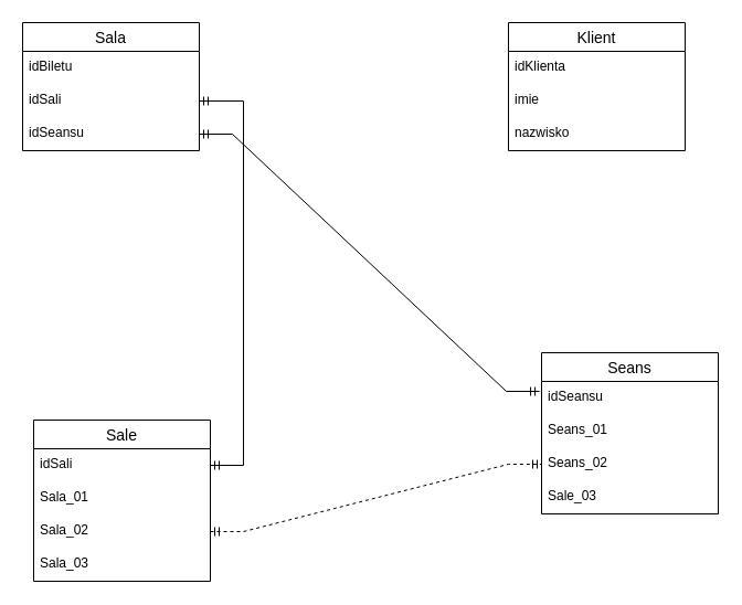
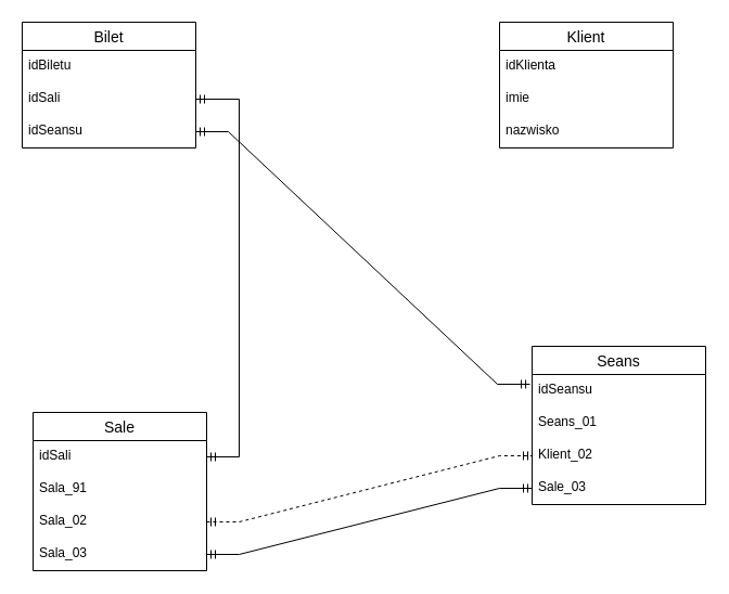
- <mxCell id="2" value="Sala" style="swimlane;fontStyle=0;childLayout=stackLayout;horizontal=1;startSize=26;horizontalStack=0;resizeParent=1;resizeParentMax=0;resizeLast=0;collapsible=1;marginBottom=0;align=center;fontSize=14;" vertex="1" parent="1"><mxGeometry x="20" y="20" width="160" height="116" as="geometry" /></mxCell>
+ <mxCell id="2" value="Bilet" style="swimlane;fontStyle=0;childLayout=stackLayout;horizontal=1;startSize=26;horizontalStack=0;resizeParent=1;resizeParentMax=0;resizeLast=0;collapsible=1;marginBottom=0;align=center;fontSize=14;" vertex="1" parent="1"><mxGeometry x="20" y="20" width="160" height="116" as="geometry" /></mxCell>
- <mxCell id="9" value="Seans_02" style="text;strokeColor=none;fillColor=none;spacingLeft=4;spacingRight=4;overflow=hidden;rotatable=0;points=[[0,0.5],[1,0.5]];portConstraint=eastwest;fontSize=12;whiteSpace=wrap;html=1;" vertex="1" parent="6"><mxGeometry y="86" width="160" height="30" as="geometry" /></mxCell>
+ <mxCell id="9" value="Klient_02" style="text;strokeColor=none;fillColor=none;spacingLeft=4;spacingRight=4;overflow=hidden;rotatable=0;points=[[0,0.5],[1,0.5]];portConstraint=eastwest;fontSize=12;whiteSpace=wrap;html=1;" vertex="1" parent="6"><mxGeometry y="86" width="160" height="30" as="geometry" /></mxCell>
- <mxCell id="17" value="Sala_01" style="text;strokeColor=none;fillColor=none;spacingLeft=4;spacingRight=4;overflow=hidden;rotatable=0;points=[[0,0.5],[1,0.5]];portConstraint=eastwest;fontSize=12;whiteSpace=wrap;html=1;" vertex="1" parent="15"><mxGeometry y="56" width="160" height="30" as="geometry" /></mxCell>
+ <mxCell id="17" value="Sala_91" style="text;strokeColor=none;fillColor=none;spacingLeft=4;spacingRight=4;overflow=hidden;rotatable=0;points=[[0,0.5],[1,0.5]];portConstraint=eastwest;fontSize=12;whiteSpace=wrap;html=1;" vertex="1" parent="15"><mxGeometry y="56" width="160" height="30" as="geometry" /></mxCell>
+ <mxCell id="22" value="" style="edgeStyle=entityRelationEdgeStyle;fontSize=12;html=1;endArrow=ERmandOne;startArrow=ERmandOne;rounded=0;" edge="1" parent="1" source="19" target="10"><mxGeometry width="100" height="100" relative="1" as="geometry"><mxPoint x="330" y="540" as="sourcePoint" /><mxPoint x="430" y="440" as="targetPoint" /></mxGeometry></mxCell>
